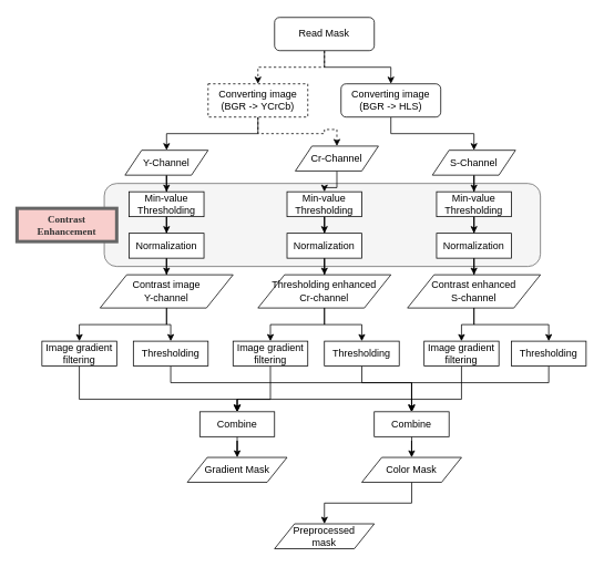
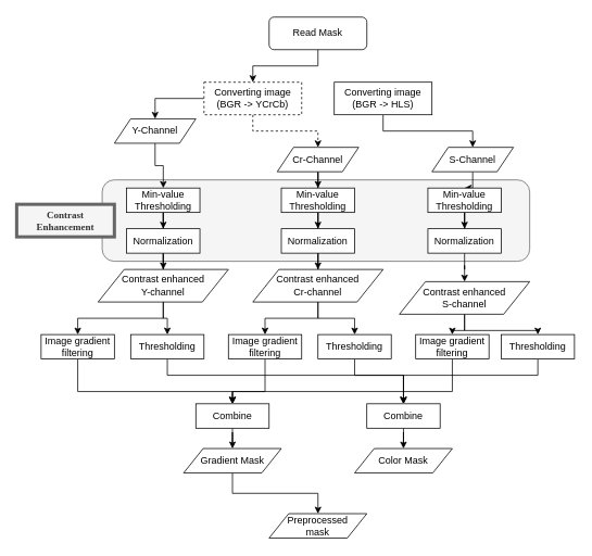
- <mxCell id="3" style="edgeStyle=orthogonalEdgeStyle;rounded=0;orthogonalLoop=1;jettySize=auto;html=1;exitX=0.5;exitY=1;exitDx=0;exitDy=0;entryX=0.5;entryY=0;entryDx=0;entryDy=0;dashed=1;" parent="1" source="5" target="8" edge="1"><mxGeometry relative="1" as="geometry"><Array as="points"><mxPoint x="390" y="80" /><mxPoint x="310" y="80" /></Array></mxGeometry></mxCell>
+ <mxCell id="3" style="edgeStyle=orthogonalEdgeStyle;rounded=0;orthogonalLoop=1;jettySize=auto;html=1;exitX=0.5;exitY=1;exitDx=0;exitDy=0;entryX=0.5;entryY=0;entryDx=0;entryDy=0;" parent="1" source="5" target="8" edge="1"><mxGeometry relative="1" as="geometry"><Array as="points"><mxPoint x="390" y="80" /><mxPoint x="310" y="80" /></Array></mxGeometry></mxCell>
- <mxCell id="4" style="edgeStyle=orthogonalEdgeStyle;rounded=0;orthogonalLoop=1;jettySize=auto;html=1;exitX=0.5;exitY=1;exitDx=0;exitDy=0;entryX=0.5;entryY=0;entryDx=0;entryDy=0;" parent="1" source="5" target="10" edge="1"><mxGeometry relative="1" as="geometry" /></mxCell>
- <mxCell id="10" value="Converting image&lt;br&gt;(BGR -&amp;gt; HLS)" style="whiteSpace=wrap;html=1;rounded=1;" parent="1" vertex="1"><mxGeometry x="410" y="100" width="120" height="40" as="geometry" /></mxCell>
+ <mxCell id="10" value="Converting image&lt;br&gt;(BGR -&amp;gt; HLS)" style="rounded=0;whiteSpace=wrap;html=1;" parent="1" vertex="1"><mxGeometry x="410" y="100" width="120" height="40" as="geometry" /></mxCell>
- <mxCell id="14" value="Cr-Channel" style="shape=parallelogram;perimeter=parallelogramPerimeter;whiteSpace=wrap;html=1;" parent="1" vertex="1"><mxGeometry x="355" y="175" width="100" height="30" as="geometry" /></mxCell>
+ <mxCell id="14" value="Cr-Channel" style="shape=parallelogram;perimeter=parallelogramPerimeter;whiteSpace=wrap;html=1;" parent="1" vertex="1"><mxGeometry x="340" y="180" width="100" height="30" as="geometry" /></mxCell>
- <mxCell id="12" value="Y-Channel" style="shape=parallelogram;perimeter=parallelogramPerimeter;whiteSpace=wrap;html=1;" parent="1" vertex="1"><mxGeometry x="150" y="180" width="100" height="30" as="geometry" /></mxCell>
+ <mxCell id="12" value="Y-Channel" style="shape=parallelogram;perimeter=parallelogramPerimeter;whiteSpace=wrap;html=1;" parent="1" vertex="1"><mxGeometry x="140" y="145" width="100" height="30" as="geometry" /></mxCell>
- <mxCell id="16" value="S-Channel" style="shape=parallelogram;perimeter=parallelogramPerimeter;whiteSpace=wrap;html=1;" parent="1" vertex="1"><mxGeometry x="520" y="180" width="100" height="30" as="geometry" /></mxCell>
+ <mxCell id="16" value="S-Channel" style="shape=parallelogram;perimeter=parallelogramPerimeter;whiteSpace=wrap;html=1;" parent="1" vertex="1"><mxGeometry x="530" y="180" width="100" height="30" as="geometry" /></mxCell>
- <mxCell id="59" value="Contrast&lt;br&gt;Enhancement" style="rounded=0;whiteSpace=wrap;html=1;fillColor=#f8cecc;strokeColor=#666666;fontColor=#333333;strokeWidth=4;fontFamily=Verdana;fontStyle=1;" parent="1" vertex="1"><mxGeometry x="20" y="250" width="120" height="40" as="geometry" /></mxCell>
+ <mxCell id="59" value="Contrast&lt;br&gt;Enhancement" style="rounded=0;whiteSpace=wrap;html=1;fillColor=#f5f5f5;strokeColor=#666666;fontColor=#333333;strokeWidth=4;fontFamily=Verdana;fontStyle=1" parent="1" vertex="1"><mxGeometry x="20" y="250" width="120" height="40" as="geometry" /></mxCell>
- <mxCell id="31" value="Contrast image&lt;br&gt;Y-channel" style="shape=parallelogram;perimeter=parallelogramPerimeter;whiteSpace=wrap;html=1;" parent="1" vertex="1"><mxGeometry x="120" y="330" width="160" height="40" as="geometry" /></mxCell>
+ <mxCell id="31" value="Contrast enhanced&lt;br&gt;Y-channel" style="shape=parallelogram;perimeter=parallelogramPerimeter;whiteSpace=wrap;html=1;" parent="1" vertex="1"><mxGeometry x="120" y="330" width="160" height="40" as="geometry" /></mxCell>
- <mxCell id="36" value="Thresholding enhanced&lt;br&gt;Cr-channel" style="shape=parallelogram;perimeter=parallelogramPerimeter;whiteSpace=wrap;html=1;" parent="1" vertex="1"><mxGeometry x="310" y="330" width="160" height="40" as="geometry" /></mxCell>
+ <mxCell id="36" value="Contrast enhanced&lt;br&gt;Cr-channel" style="shape=parallelogram;perimeter=parallelogramPerimeter;whiteSpace=wrap;html=1;" parent="1" vertex="1"><mxGeometry x="310" y="330" width="160" height="40" as="geometry" /></mxCell>
- <mxCell id="39" value="Contrast enhanced&lt;br&gt;S-channel" style="shape=parallelogram;perimeter=parallelogramPerimeter;whiteSpace=wrap;html=1;" parent="1" vertex="1"><mxGeometry x="490" y="330" width="160" height="40" as="geometry" /></mxCell>
+ <mxCell id="39" value="Contrast enhanced&lt;br&gt;S-channel" style="shape=parallelogram;perimeter=parallelogramPerimeter;whiteSpace=wrap;html=1;" parent="1" vertex="1"><mxGeometry x="490" y="345" width="160" height="40" as="geometry" /></mxCell>
+ <mxCell id="54" style="edgeStyle=orthogonalEdgeStyle;rounded=0;orthogonalLoop=1;jettySize=auto;html=1;" parent="1" source="55" target="58" edge="1"><mxGeometry relative="1" as="geometry"><mxPoint x="285" y="630" as="targetPoint" /></mxGeometry></mxCell>
- <mxCell id="56" style="edgeStyle=orthogonalEdgeStyle;rounded=0;orthogonalLoop=1;jettySize=auto;html=1;entryX=0.5;entryY=0;entryDx=0;entryDy=0;" parent="1" source="57" target="58" edge="1"><mxGeometry relative="1" as="geometry" /></mxCell>
